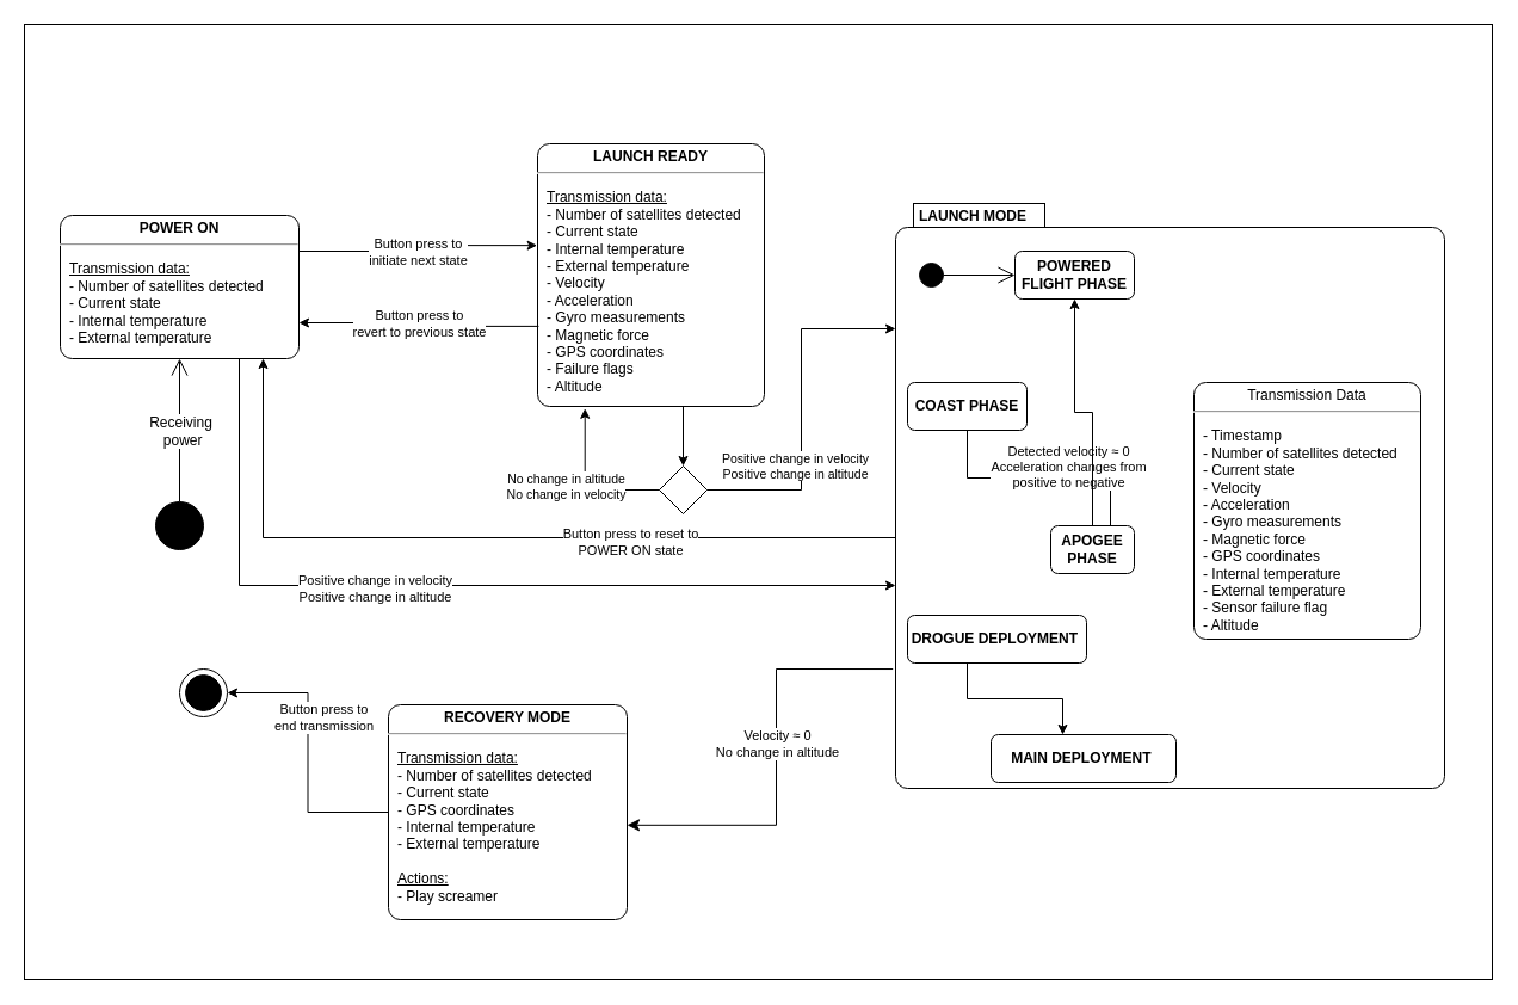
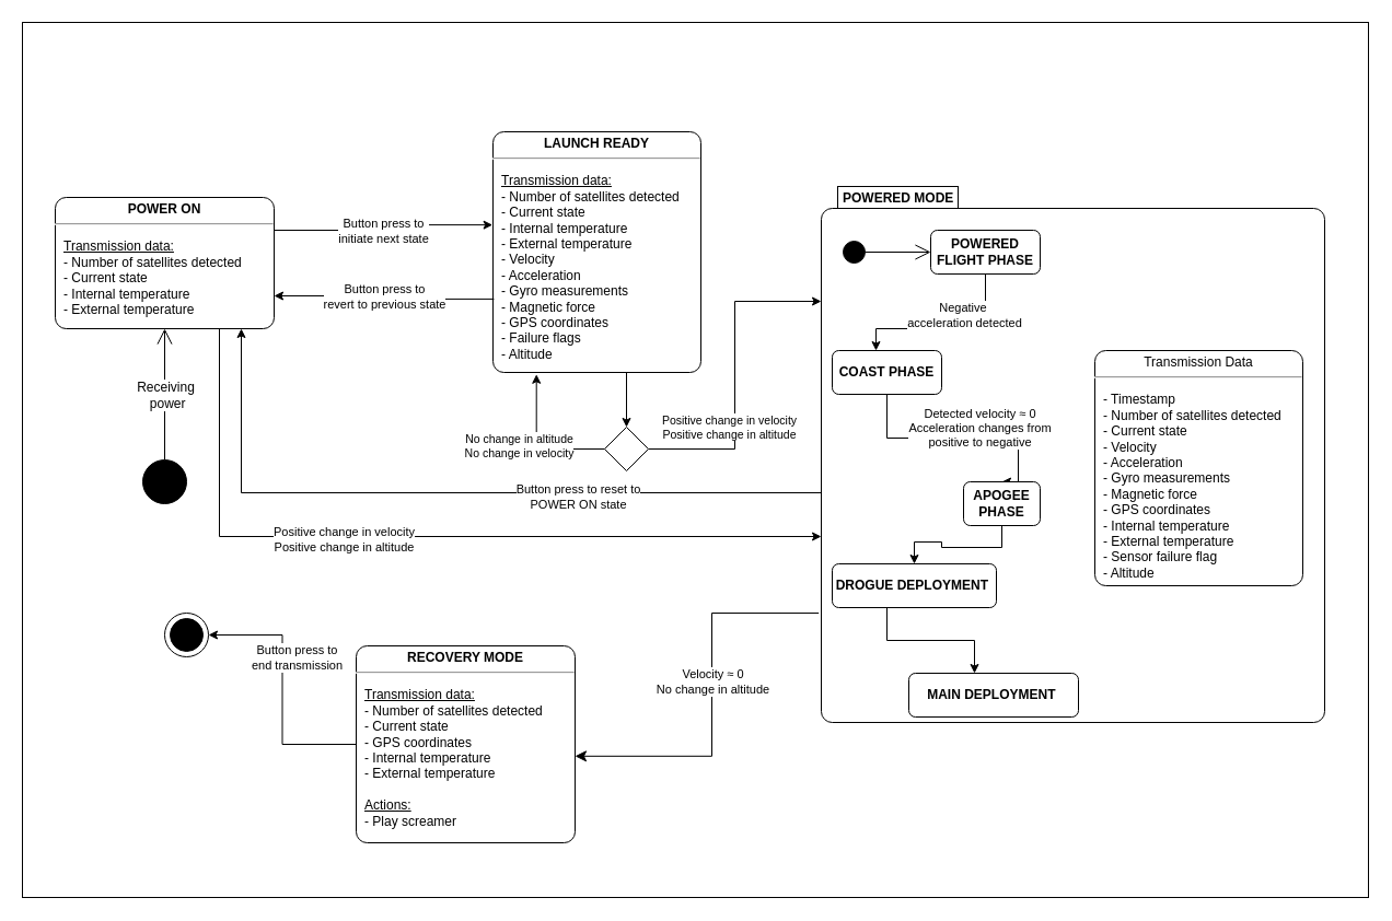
- <mxCell id="7" value="LAUNCH MODE" style="shape=mxgraph.sysml.compState;align=left;verticalAlign=top;spacingTop=-3;spacingLeft=18;strokeWidth=1;recursiveResize=0;fontColor=#000000;strokeColor=#000000;fillColor=#FFFFFF;fontStyle=1" parent="1" vertex="1"><mxGeometry x="750" y="170" width="460" height="490" as="geometry" /></mxCell>
+ <mxCell id="7" value="POWERED MODE" style="shape=mxgraph.sysml.compState;align=left;verticalAlign=top;spacingTop=-3;spacingLeft=18;strokeWidth=1;recursiveResize=0;fontColor=#000000;strokeColor=#000000;fillColor=#FFFFFF;fontStyle=1" parent="1" vertex="1"><mxGeometry x="750" y="170" width="460" height="490" as="geometry" /></mxCell>
+ <mxCell id="10" value="" style="edgeStyle=orthogonalEdgeStyle;rounded=0;orthogonalLoop=1;jettySize=auto;html=1;" parent="7" source="12" target="15" edge="1"><mxGeometry relative="1" as="geometry"><Array as="points"><mxPoint x="150" y="130" /><mxPoint x="50" y="130" /></Array></mxGeometry></mxCell>
+ <mxCell id="11" value="Negative&amp;nbsp;&lt;br&gt;acceleration detected" style="edgeLabel;html=1;align=center;verticalAlign=middle;resizable=0;points=[];" vertex="1" connectable="0" parent="10"><mxGeometry x="-0.569" y="-4" relative="1" as="geometry"><mxPoint x="-16" as="offset" /></mxGeometry></mxCell>
- <mxCell id="16" style="edgeStyle=orthogonalEdgeStyle;rounded=0;orthogonalLoop=1;jettySize=auto;html=1;" edge="1" parent="7" source="17" target="12"><mxGeometry relative="1" as="geometry" /></mxCell>
+ <mxCell id="16" style="edgeStyle=orthogonalEdgeStyle;rounded=0;orthogonalLoop=1;jettySize=auto;html=1;" edge="1" parent="7" source="17" target="19"><mxGeometry relative="1" as="geometry" /></mxCell>
- <mxCell id="13" style="edgeStyle=orthogonalEdgeStyle;rounded=0;orthogonalLoop=1;jettySize=auto;html=1;exitX=0.5;exitY=1;exitDx=0;exitDy=0;entryX=0.5;entryY=0;entryDx=0;entryDy=0;endArrow=none;" edge="1" parent="7" source="15" target="17"><mxGeometry relative="1" as="geometry"><Array as="points"><mxPoint x="60" y="230" /><mxPoint x="180" y="230" /></Array></mxGeometry></mxCell>
+ <mxCell id="13" style="edgeStyle=orthogonalEdgeStyle;rounded=0;orthogonalLoop=1;jettySize=auto;html=1;exitX=0.5;exitY=1;exitDx=0;exitDy=0;entryX=0.5;entryY=0;entryDx=0;entryDy=0;" edge="1" parent="7" source="15" target="17"><mxGeometry relative="1" as="geometry"><Array as="points"><mxPoint x="60" y="230" /><mxPoint x="180" y="230" /></Array></mxGeometry></mxCell>
